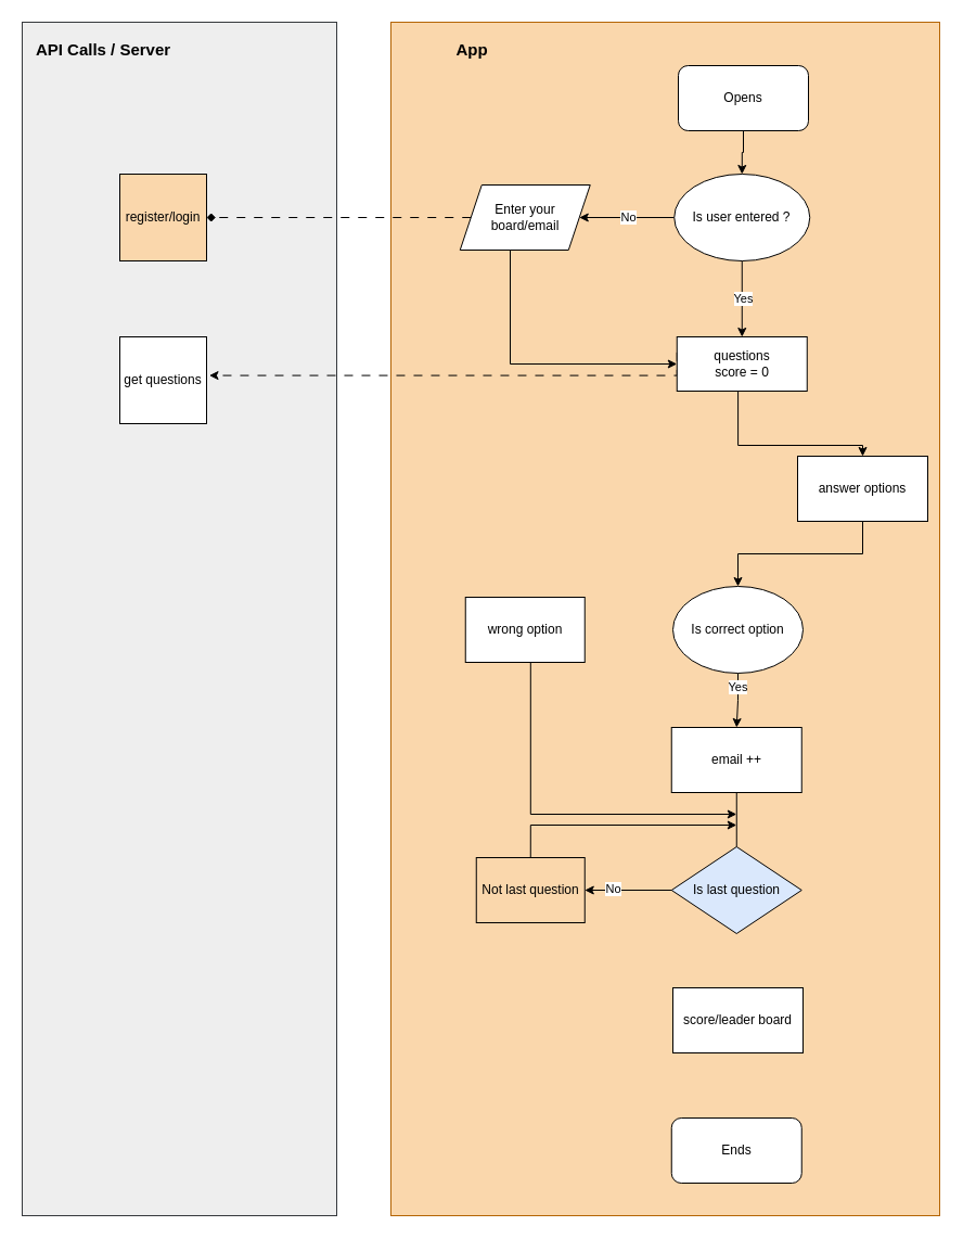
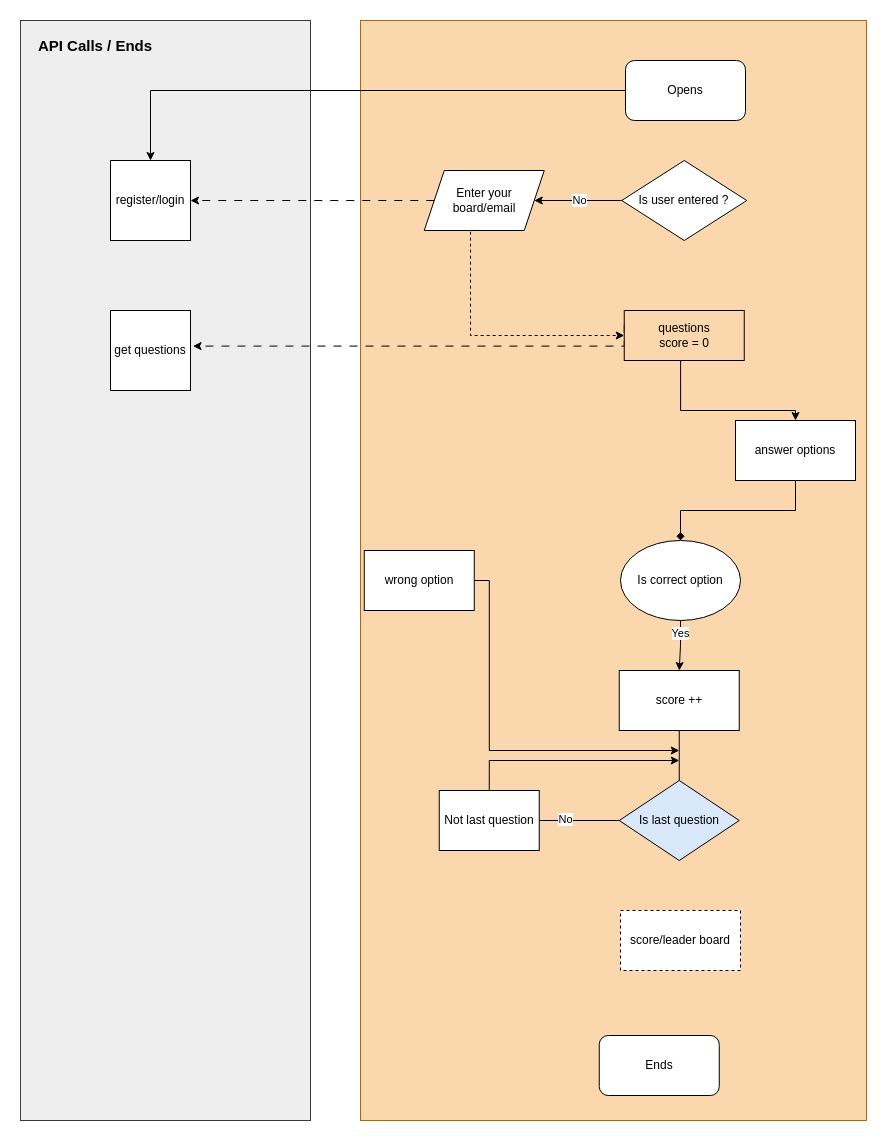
- <mxCell id="18" value="&lt;b&gt;&lt;font style=&quot;font-size: 15px;&quot;&gt;API Calls / Server&lt;/font&gt;&lt;/b&gt;" style="text;html=1;strokeColor=none;fillColor=none;align=center;verticalAlign=middle;whiteSpace=wrap;rounded=0;" vertex="1" parent="1"><mxGeometry x="30" y="30" width="130" height="30" as="geometry" /></mxCell>
+ <mxCell id="18" value="&lt;b&gt;&lt;font style=&quot;font-size: 15px;&quot;&gt;API Calls / Ends&lt;/font&gt;&lt;/b&gt;" style="text;html=1;strokeColor=none;fillColor=none;align=center;verticalAlign=middle;whiteSpace=wrap;rounded=0;" vertex="1" parent="1"><mxGeometry x="30" y="30" width="130" height="30" as="geometry" /></mxCell>
- <mxCell id="19" value="&lt;b&gt;&lt;font style=&quot;font-size: 15px;&quot;&gt;App&lt;/font&gt;&lt;/b&gt;" style="text;html=1;strokeColor=none;fillColor=none;align=center;verticalAlign=middle;whiteSpace=wrap;rounded=0;" vertex="1" parent="1"><mxGeometry x="370" y="30" width="130" height="30" as="geometry" /></mxCell>
- <mxCell id="4" value="" style="edgeStyle=orthogonalEdgeStyle;rounded=0;orthogonalLoop=1;jettySize=auto;html=1;" edge="1" parent="1" source="5" target="10"><mxGeometry relative="1" as="geometry" /></mxCell>
+ <mxCell id="4" value="" style="edgeStyle=orthogonalEdgeStyle;rounded=0;orthogonalLoop=1;jettySize=auto;html=1;" edge="1" parent="1" source="5" target="17"><mxGeometry relative="1" as="geometry" /></mxCell>
- <mxCell id="17" value="register/login" style="whiteSpace=wrap;html=1;aspect=fixed;fillColor=#fad7ac;" vertex="1" parent="1"><mxGeometry x="110" y="160" width="80" height="80" as="geometry" /></mxCell>
+ <mxCell id="17" value="register/login" style="whiteSpace=wrap;html=1;aspect=fixed;" vertex="1" parent="1"><mxGeometry x="110" y="160" width="80" height="80" as="geometry" /></mxCell>
- <mxCell id="15" style="edgeStyle=orthogonalEdgeStyle;rounded=0;orthogonalLoop=1;jettySize=auto;html=1;entryX=1;entryY=0.5;entryDx=0;entryDy=0;dashed=1;dashPattern=8 8;endArrow=diamond;" edge="1" parent="1" source="37" target="17"><mxGeometry relative="1" as="geometry"><mxPoint x="490" y="190" as="sourcePoint" /><Array as="points"><mxPoint x="190" y="200" /></Array></mxGeometry></mxCell>
+ <mxCell id="15" style="edgeStyle=orthogonalEdgeStyle;rounded=0;orthogonalLoop=1;jettySize=auto;html=1;entryX=1;entryY=0.5;entryDx=0;entryDy=0;dashed=1;dashPattern=8 8;" edge="1" parent="1" source="37" target="17"><mxGeometry relative="1" as="geometry"><mxPoint x="490" y="190" as="sourcePoint" /><Array as="points"><mxPoint x="190" y="200" /></Array></mxGeometry></mxCell>
- <mxCell id="10" value="Is user entered ?" style="ellipse;whiteSpace=wrap;html=1;" vertex="1" parent="1"><mxGeometry x="621.25" y="160" width="125" height="80" as="geometry" /></mxCell>
+ <mxCell id="10" value="Is user entered ?" style="rhombus;whiteSpace=wrap;html=1;" vertex="1" parent="1"><mxGeometry x="621.25" y="160" width="125" height="80" as="geometry" /></mxCell>
- <mxCell id="8" value="" style="edgeStyle=orthogonalEdgeStyle;rounded=0;orthogonalLoop=1;jettySize=auto;html=1;" edge="1" parent="1" source="10" target="34"><mxGeometry relative="1" as="geometry" /></mxCell>
- <mxCell id="9" value="Yes" style="edgeLabel;html=1;align=center;verticalAlign=middle;resizable=0;points=[];" vertex="1" connectable="0" parent="8"><mxGeometry x="-0.033" y="1" relative="1" as="geometry"><mxPoint as="offset" /></mxGeometry></mxCell>
- <mxCell id="14" style="edgeStyle=orthogonalEdgeStyle;rounded=0;orthogonalLoop=1;jettySize=auto;html=1;entryX=0;entryY=0.5;entryDx=0;entryDy=0;exitX=0.419;exitY=0.987;exitDx=0;exitDy=0;exitPerimeter=0;" edge="1" parent="1" source="37" target="34"><mxGeometry relative="1" as="geometry"><mxPoint x="505" y="220" as="sourcePoint" /><mxPoint x="620" y="330" as="targetPoint" /><Array as="points"><mxPoint x="470" y="229" /><mxPoint x="470" y="335" /></Array></mxGeometry></mxCell>
+ <mxCell id="14" style="edgeStyle=orthogonalEdgeStyle;rounded=0;orthogonalLoop=1;jettySize=auto;html=1;entryX=0;entryY=0.5;entryDx=0;entryDy=0;exitX=0.419;exitY=0.987;exitDx=0;exitDy=0;exitPerimeter=0;dashed=1;" edge="1" parent="1" source="37" target="34"><mxGeometry relative="1" as="geometry"><mxPoint x="505" y="220" as="sourcePoint" /><mxPoint x="620" y="330" as="targetPoint" /><Array as="points"><mxPoint x="470" y="229" /><mxPoint x="470" y="335" /></Array></mxGeometry></mxCell>
- <mxCell id="34" value="questions&lt;br&gt;score = 0" style="whiteSpace=wrap;html=1;" vertex="1" parent="1"><mxGeometry x="623.75" y="310" width="120" height="50" as="geometry" /></mxCell>
+ <mxCell id="34" value="questions&lt;br&gt;score = 0" style="whiteSpace=wrap;html=1;fillColor=#fad7ac;" vertex="1" parent="1"><mxGeometry x="623.75" y="310" width="120" height="50" as="geometry" /></mxCell>
- <mxCell id="31" value="" style="edgeStyle=orthogonalEdgeStyle;rounded=0;orthogonalLoop=1;jettySize=auto;html=1;" edge="1" parent="1" source="32" target="22"><mxGeometry relative="1" as="geometry" /></mxCell>
+ <mxCell id="31" value="" style="edgeStyle=orthogonalEdgeStyle;rounded=0;orthogonalLoop=1;jettySize=auto;html=1;endArrow=diamond;" edge="1" parent="1" source="32" target="22"><mxGeometry relative="1" as="geometry" /></mxCell>
- <mxCell id="24" value="wrong option" style="whiteSpace=wrap;html=1;" vertex="1" parent="1"><mxGeometry x="428.75" y="550" width="110" height="60" as="geometry" /></mxCell>
+ <mxCell id="24" value="wrong option" style="whiteSpace=wrap;html=1;" vertex="1" parent="1"><mxGeometry x="363.75" y="550" width="110" height="60" as="geometry" /></mxCell>
- <mxCell id="33" value="email ++" style="whiteSpace=wrap;html=1;" vertex="1" parent="1"><mxGeometry x="618.75" y="670" width="120" height="60" as="geometry" /></mxCell>
+ <mxCell id="33" value="score ++" style="whiteSpace=wrap;html=1;" vertex="1" parent="1"><mxGeometry x="618.75" y="670" width="120" height="60" as="geometry" /></mxCell>
- <mxCell id="29" value="Not last question" style="whiteSpace=wrap;html=1;fillColor=#fad7ac;" vertex="1" parent="1"><mxGeometry x="438.75" y="790" width="100" height="60" as="geometry" /></mxCell>
+ <mxCell id="29" value="Not last question" style="whiteSpace=wrap;html=1;" vertex="1" parent="1"><mxGeometry x="438.75" y="790" width="100" height="60" as="geometry" /></mxCell>
- <mxCell id="25" value="" style="edgeStyle=orthogonalEdgeStyle;rounded=0;orthogonalLoop=1;jettySize=auto;html=1;" edge="1" parent="1" source="27" target="29"><mxGeometry relative="1" as="geometry" /></mxCell>
+ <mxCell id="25" value="" style="edgeStyle=orthogonalEdgeStyle;rounded=0;orthogonalLoop=1;jettySize=auto;html=1;endArrow=none;" edge="1" parent="1" source="27" target="29"><mxGeometry relative="1" as="geometry" /></mxCell>
- <mxCell id="30" value="score/leader board" style="whiteSpace=wrap;html=1;" vertex="1" parent="1"><mxGeometry x="620" y="910" width="120" height="60" as="geometry" /></mxCell>
+ <mxCell id="30" value="score/leader board" style="whiteSpace=wrap;html=1;dashed=1;" vertex="1" parent="1"><mxGeometry x="620" y="910" width="120" height="60" as="geometry" /></mxCell>
- <mxCell id="35" value="Ends" style="rounded=1;whiteSpace=wrap;html=1;" vertex="1" parent="1"><mxGeometry x="618.75" y="1030" width="120" height="60" as="geometry" /></mxCell>
+ <mxCell id="35" value="Ends" style="rounded=1;whiteSpace=wrap;html=1;" vertex="1" parent="1"><mxGeometry x="598.75" y="1035" width="120" height="60" as="geometry" /></mxCell>
